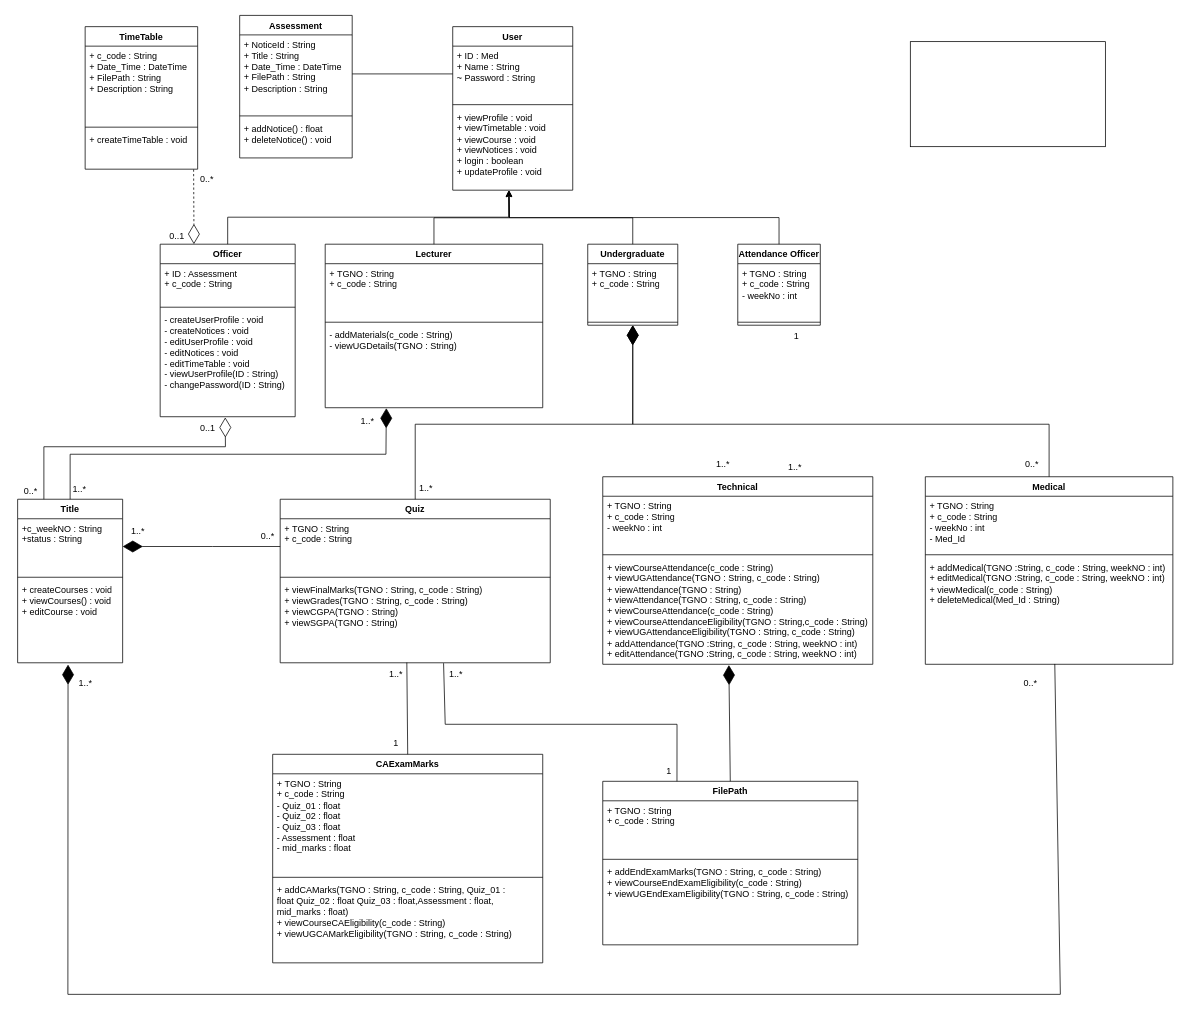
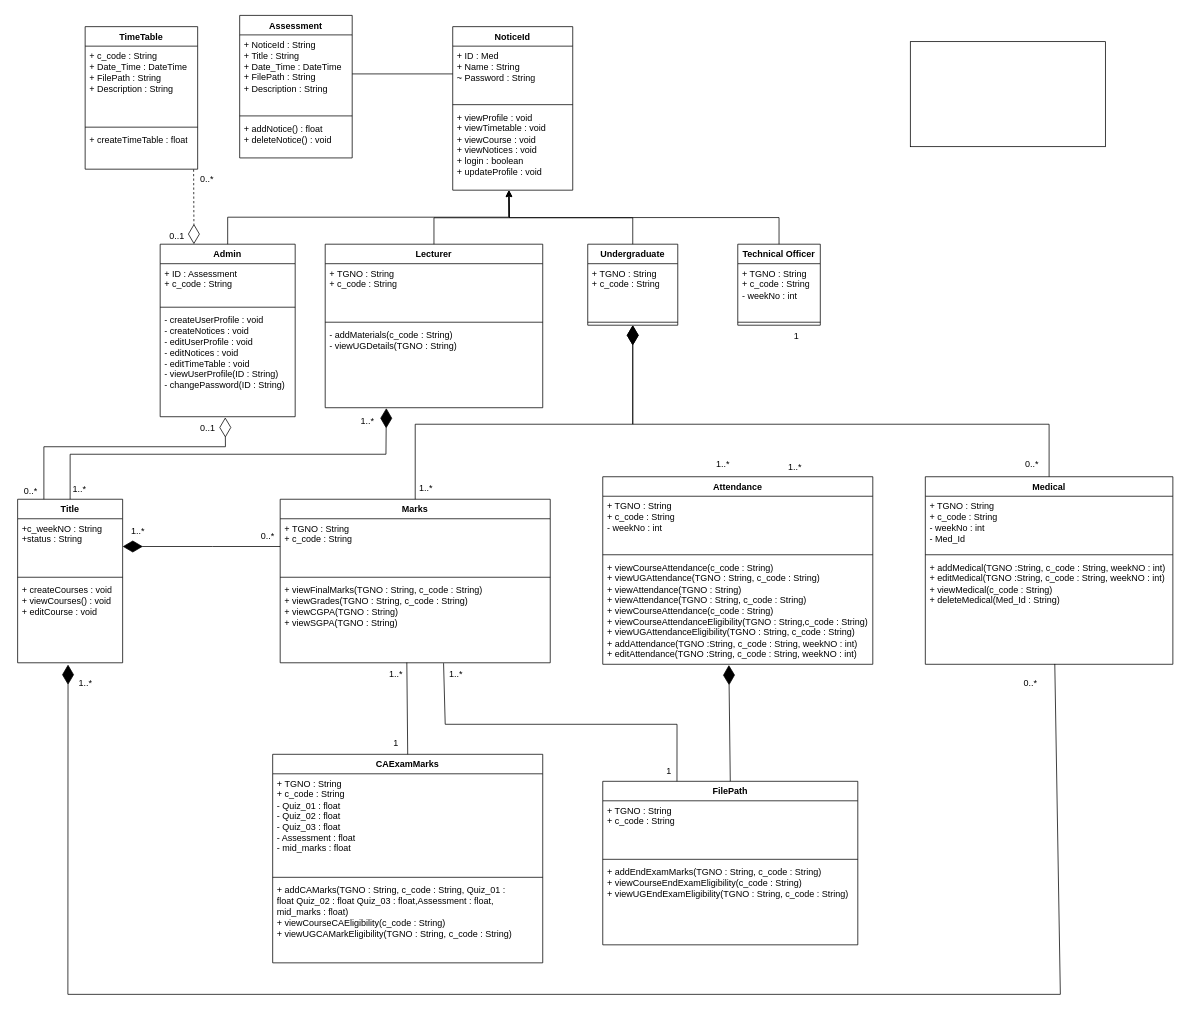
- <mxCell id="2" value="User" style="swimlane;fontStyle=1;align=center;verticalAlign=top;childLayout=stackLayout;horizontal=1;startSize=26;horizontalStack=0;resizeParent=1;resizeParentMax=0;resizeLast=0;collapsible=1;marginBottom=0;whiteSpace=wrap;html=1;" parent="1" vertex="1"><mxGeometry x="603" y="35" width="160" height="218" as="geometry" /></mxCell>
+ <mxCell id="2" value="NoticeId" style="swimlane;fontStyle=1;align=center;verticalAlign=top;childLayout=stackLayout;horizontal=1;startSize=26;horizontalStack=0;resizeParent=1;resizeParentMax=0;resizeLast=0;collapsible=1;marginBottom=0;whiteSpace=wrap;html=1;" parent="1" vertex="1"><mxGeometry x="603" y="35" width="160" height="218" as="geometry" /></mxCell>
- <mxCell id="81" value="+ createTimeTable : void" style="text;strokeColor=none;fillColor=none;align=left;verticalAlign=top;spacingLeft=4;spacingRight=4;overflow=hidden;rotatable=0;points=[[0,0.5],[1,0.5]];portConstraint=eastwest;whiteSpace=wrap;html=1;" vertex="1" parent="78"><mxGeometry y="138" width="150" height="52" as="geometry" /></mxCell>
+ <mxCell id="81" value="+ createTimeTable : float" style="text;strokeColor=none;fillColor=none;align=left;verticalAlign=top;spacingLeft=4;spacingRight=4;overflow=hidden;rotatable=0;points=[[0,0.5],[1,0.5]];portConstraint=eastwest;whiteSpace=wrap;html=1;" vertex="1" parent="78"><mxGeometry y="138" width="150" height="52" as="geometry" /></mxCell>
- <mxCell id="10" value="Officer" style="swimlane;fontStyle=1;align=center;verticalAlign=top;childLayout=stackLayout;horizontal=1;startSize=26;horizontalStack=0;resizeParent=1;resizeParentMax=0;resizeLast=0;collapsible=1;marginBottom=0;whiteSpace=wrap;html=1;" parent="1" vertex="1"><mxGeometry x="213" y="325" width="180" height="230" as="geometry" /></mxCell>
+ <mxCell id="10" value="Admin" style="swimlane;fontStyle=1;align=center;verticalAlign=top;childLayout=stackLayout;horizontal=1;startSize=26;horizontalStack=0;resizeParent=1;resizeParentMax=0;resizeLast=0;collapsible=1;marginBottom=0;whiteSpace=wrap;html=1;" parent="1" vertex="1"><mxGeometry x="213" y="325" width="180" height="230" as="geometry" /></mxCell>
- <mxCell id="17" value="Attendance Officer" style="swimlane;fontStyle=1;align=center;verticalAlign=top;childLayout=stackLayout;horizontal=1;startSize=26;horizontalStack=0;resizeParent=1;resizeParentMax=0;resizeLast=0;collapsible=1;marginBottom=0;whiteSpace=wrap;html=1;" parent="1" vertex="1"><mxGeometry x="983" y="325" width="110" height="108" as="geometry"><mxRectangle x="520" y="280" width="80" height="30" as="alternateBounds" /></mxGeometry></mxCell>
+ <mxCell id="17" value="Technical Officer" style="swimlane;fontStyle=1;align=center;verticalAlign=top;childLayout=stackLayout;horizontal=1;startSize=26;horizontalStack=0;resizeParent=1;resizeParentMax=0;resizeLast=0;collapsible=1;marginBottom=0;whiteSpace=wrap;html=1;" parent="1" vertex="1"><mxGeometry x="983" y="325" width="110" height="108" as="geometry"><mxRectangle x="520" y="280" width="80" height="30" as="alternateBounds" /></mxGeometry></mxCell>
- <mxCell id="20" value="Technical" style="swimlane;fontStyle=1;align=center;verticalAlign=top;childLayout=stackLayout;horizontal=1;startSize=26;horizontalStack=0;resizeParent=1;resizeParentMax=0;resizeLast=0;collapsible=1;marginBottom=0;whiteSpace=wrap;html=1;" parent="1" vertex="1"><mxGeometry x="803" y="635" width="360" height="250" as="geometry" /></mxCell>
+ <mxCell id="20" value="Attendance" style="swimlane;fontStyle=1;align=center;verticalAlign=top;childLayout=stackLayout;horizontal=1;startSize=26;horizontalStack=0;resizeParent=1;resizeParentMax=0;resizeLast=0;collapsible=1;marginBottom=0;whiteSpace=wrap;html=1;" parent="1" vertex="1"><mxGeometry x="803" y="635" width="360" height="250" as="geometry" /></mxCell>
- <mxCell id="24" value="Quiz" style="swimlane;fontStyle=1;align=center;verticalAlign=top;childLayout=stackLayout;horizontal=1;startSize=26;horizontalStack=0;resizeParent=1;resizeParentMax=0;resizeLast=0;collapsible=1;marginBottom=0;whiteSpace=wrap;html=1;" parent="1" vertex="1"><mxGeometry x="373" y="665" width="360" height="218" as="geometry" /></mxCell>
+ <mxCell id="24" value="Marks" style="swimlane;fontStyle=1;align=center;verticalAlign=top;childLayout=stackLayout;horizontal=1;startSize=26;horizontalStack=0;resizeParent=1;resizeParentMax=0;resizeLast=0;collapsible=1;marginBottom=0;whiteSpace=wrap;html=1;" parent="1" vertex="1"><mxGeometry x="373" y="665" width="360" height="218" as="geometry" /></mxCell>
